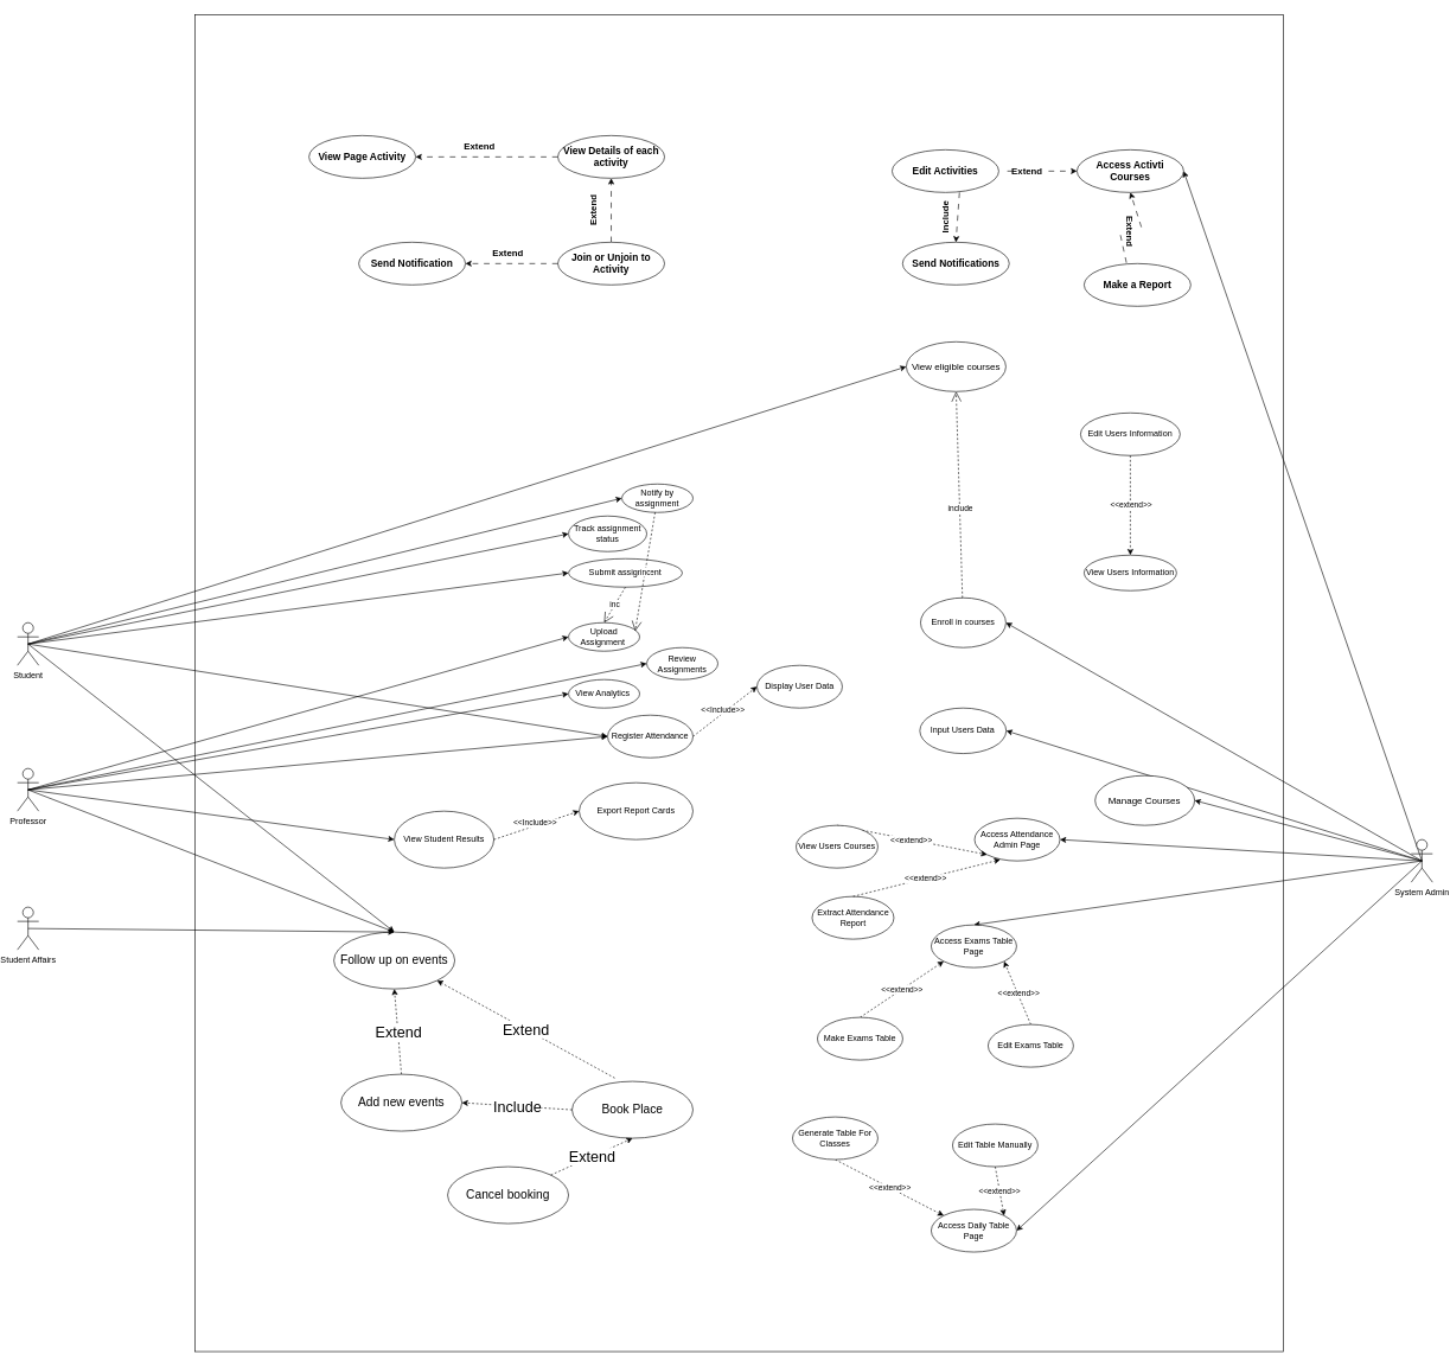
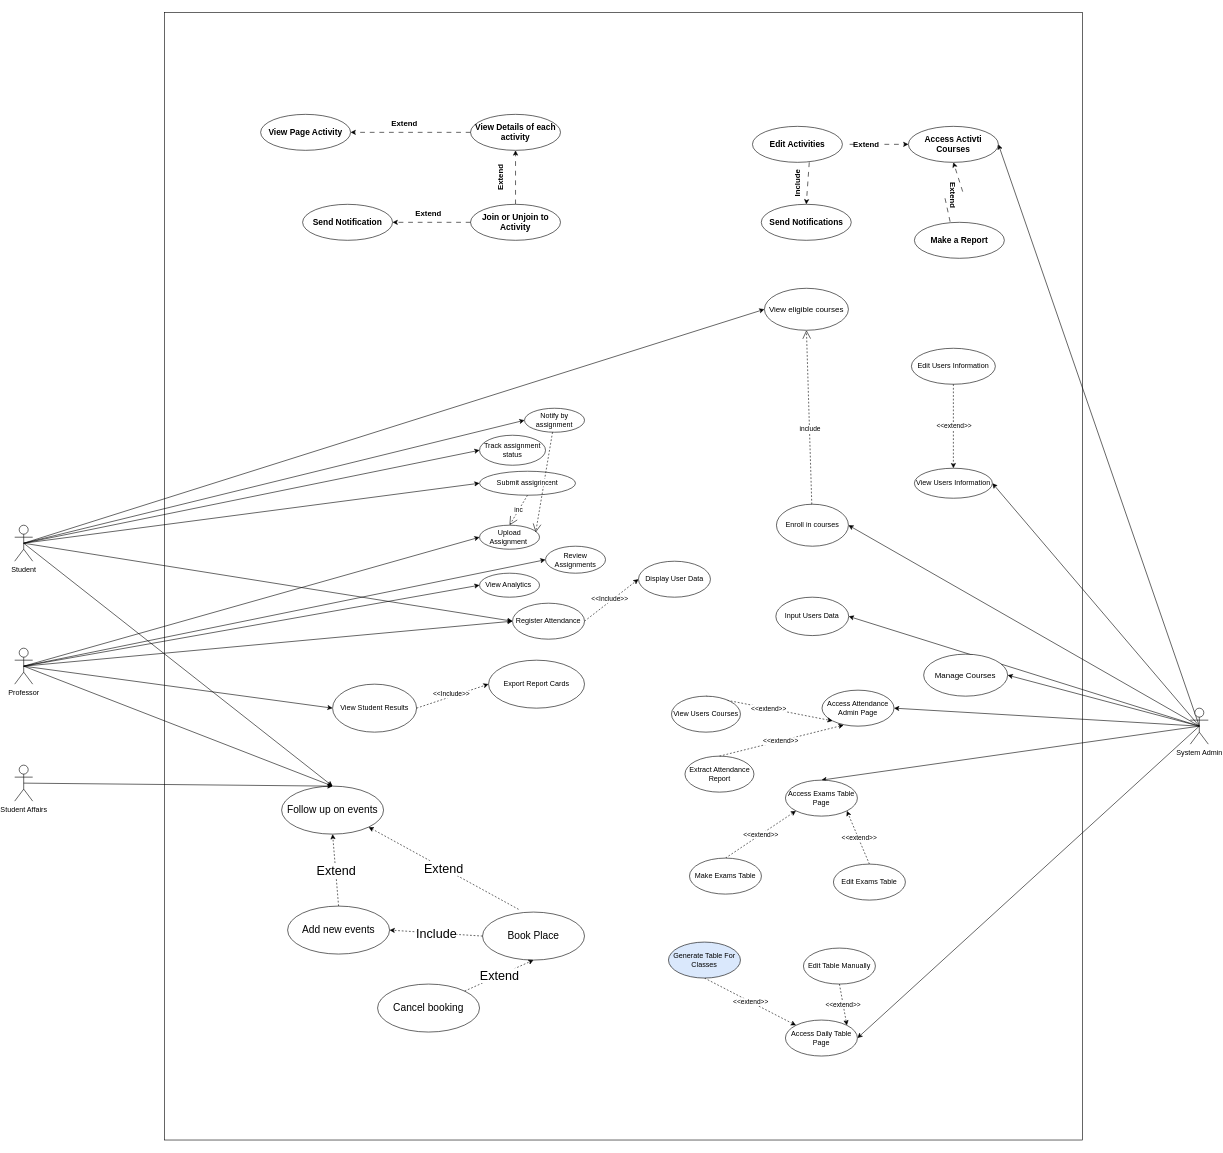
+ <mxCell id="21" style="edgeStyle=none;html=1;exitX=0.5;exitY=0.5;exitDx=0;exitDy=0;exitPerimeter=0;entryX=1;entryY=0.5;entryDx=0;entryDy=0;" edge="1" parent="1" source="23" target="69"><mxGeometry relative="1" as="geometry" /></mxCell>
- <mxCell id="39" value="Generate Table For Classes" style="ellipse;whiteSpace=wrap;html=1;" vertex="1" parent="1"><mxGeometry x="1110" y="1570" width="120" height="60" as="geometry" /></mxCell>
+ <mxCell id="39" value="Generate Table For Classes" style="ellipse;whiteSpace=wrap;html=1;fillColor=#dae8fc;" vertex="1" parent="1"><mxGeometry x="1110" y="1570" width="120" height="60" as="geometry" /></mxCell>
